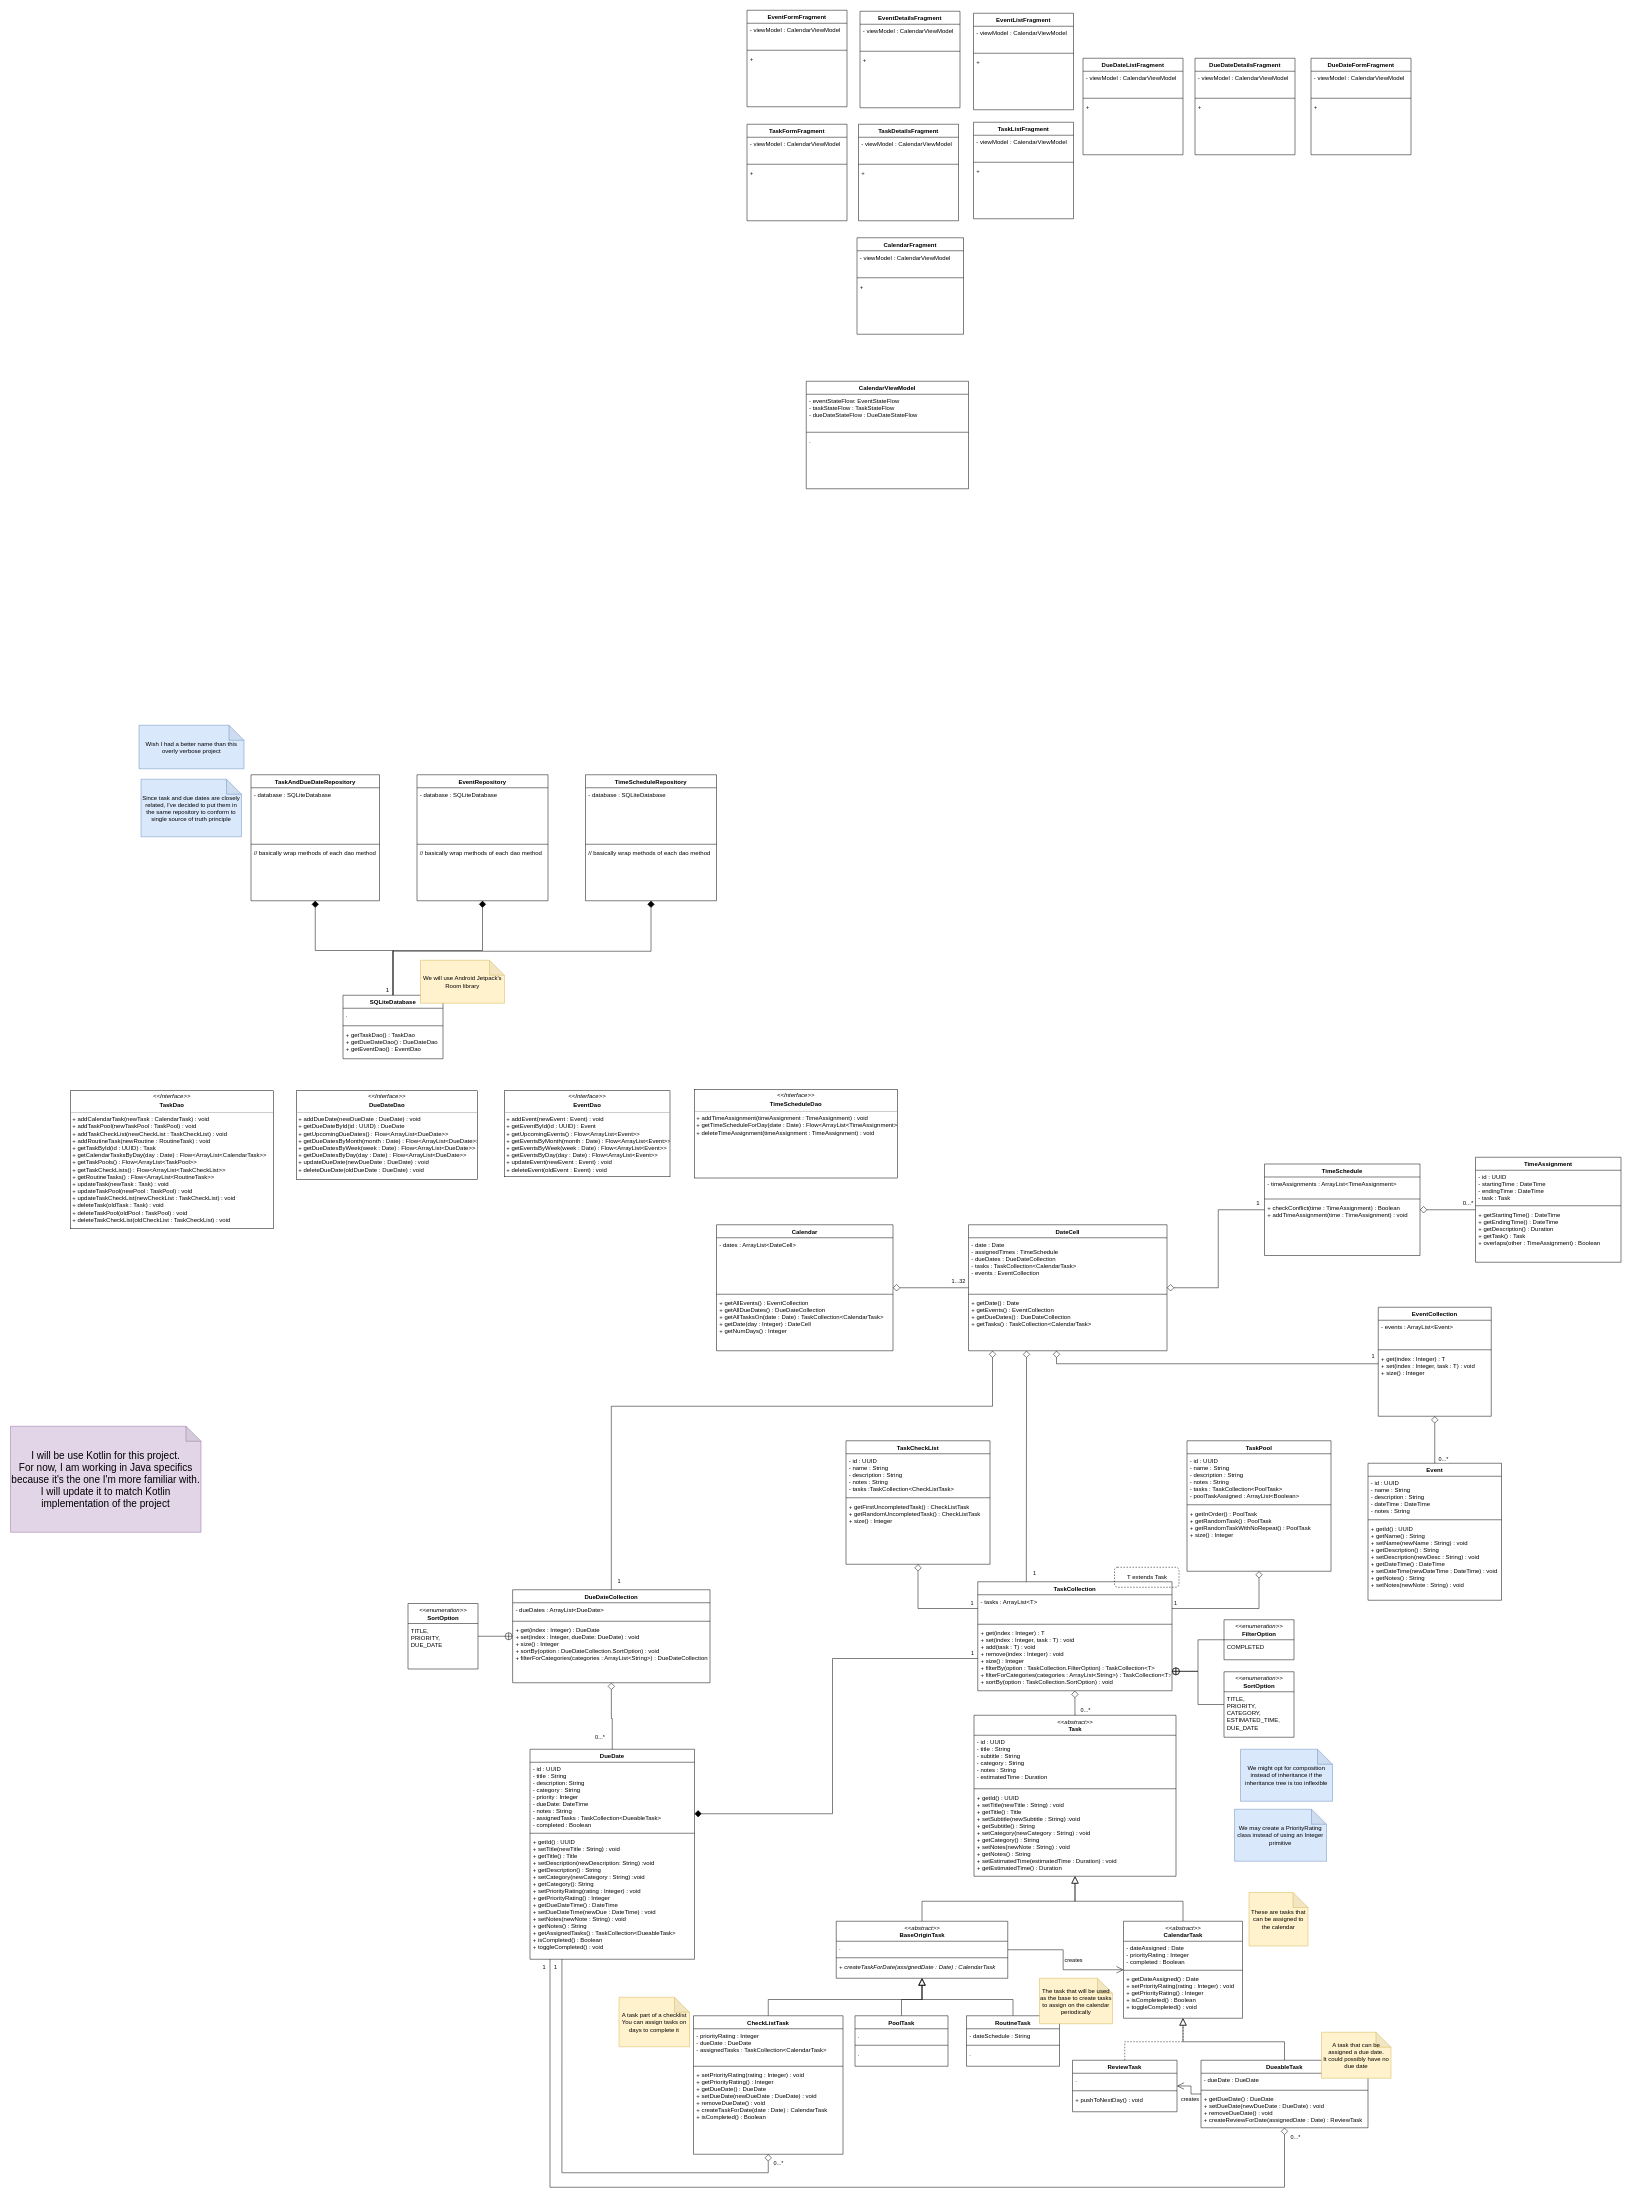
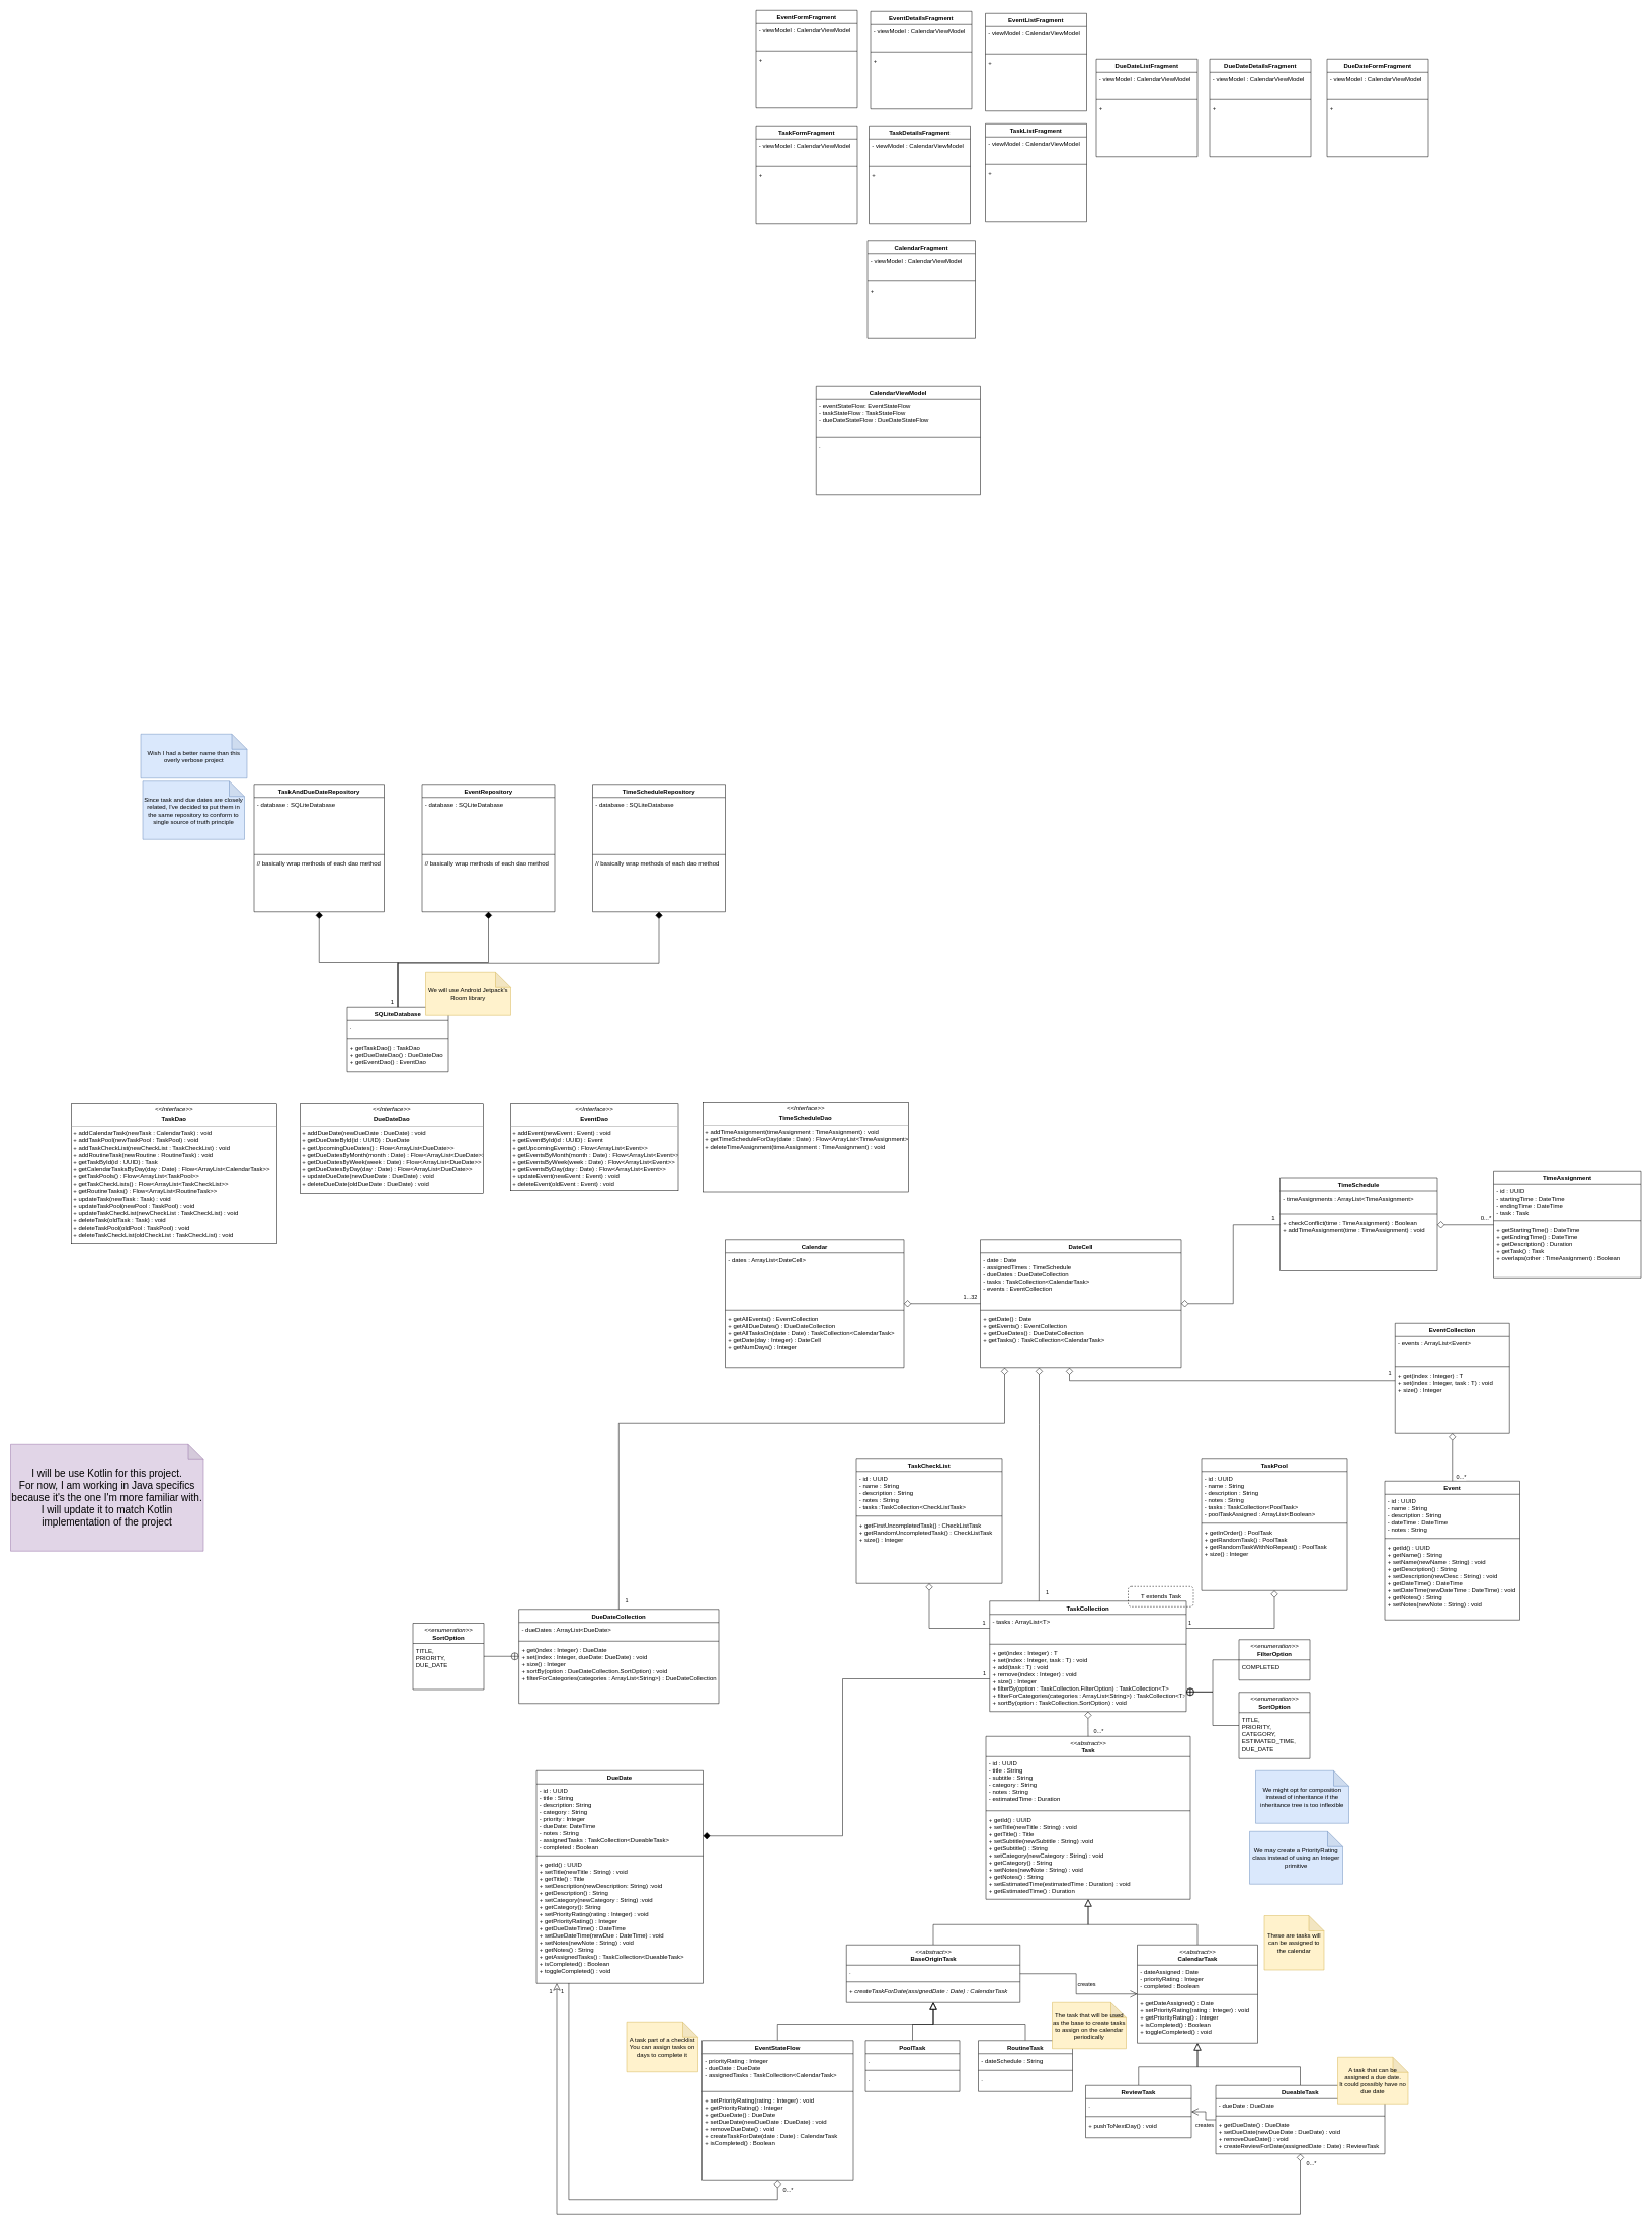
- <mxCell id="188" value="Since task and due dates are closely related, I've decided to put them in the same repository to conform to single source of truth principle" style="shape=note;whiteSpace=wrap;html=1;backgroundOutline=1;darkOpacity=0.05;startSize=40;fillColor=#dae8fc;strokeColor=#6c8ebf;" parent="1" vertex="1"><mxGeometry x="281" y="1558" width="201" height="115" as="geometry" /></mxCell>
+ <mxCell id="188" value="Since task and due dates are closely related, I've decided to put them in the same repository to conform to single source of truth principle" style="shape=note;whiteSpace=wrap;html=1;backgroundOutline=1;darkOpacity=0.05;startSize=40;fillColor=#dae8fc;strokeColor=#6c8ebf;" parent="1" vertex="1"><mxGeometry x="281" y="1543" width="201" height="115" as="geometry" /></mxCell>
- <mxCell id="26" style="edgeStyle=orthogonalEdgeStyle;rounded=0;orthogonalLoop=1;jettySize=auto;html=1;entryX=0.5;entryY=0;entryDx=0;entryDy=0;strokeWidth=1;startArrow=diamond;startFill=0;endArrow=none;endFill=0;startSize=12;" parent="1" source="29" target="15" edge="1"><mxGeometry relative="1" as="geometry" /></mxCell>
- <mxCell id="27" value="0...*" style="edgeLabel;html=1;align=center;verticalAlign=middle;resizable=0;points=[];" parent="26" vertex="1" connectable="0"><mxGeometry x="-0.245" y="2" relative="1" as="geometry"><mxPoint x="-25" y="57" as="offset" /></mxGeometry></mxCell>
- <mxCell id="137" value="These are tasks that can be assigned to the calendar" style="shape=note;whiteSpace=wrap;html=1;backgroundOutline=1;darkOpacity=0.05;startSize=40;fillColor=#fff2cc;strokeColor=#d6b656;" parent="1" vertex="1"><mxGeometry x="2497" y="3784.5" width="118" height="107" as="geometry" /></mxCell>
+ <mxCell id="137" value="These are tasks will can be assigned to the calendar" style="shape=note;whiteSpace=wrap;html=1;backgroundOutline=1;darkOpacity=0.05;startSize=40;fillColor=#fff2cc;strokeColor=#d6b656;" parent="1" vertex="1"><mxGeometry x="2497" y="3784.5" width="118" height="107" as="geometry" /></mxCell>
- <mxCell id="141" style="edgeStyle=orthogonalEdgeStyle;rounded=0;orthogonalLoop=1;jettySize=auto;html=1;startArrow=diamond;startFill=0;endArrow=none;endFill=0;startSize=12;endSize=12;" parent="1" source="144" target="15" edge="1"><mxGeometry relative="1" as="geometry"><Array as="points"><mxPoint x="2568" y="4374" /><mxPoint x="1099" y="4374" /></Array></mxGeometry></mxCell>
+ <mxCell id="141" style="edgeStyle=orthogonalEdgeStyle;rounded=0;orthogonalLoop=1;jettySize=auto;html=1;startArrow=diamond;startFill=0;endArrow=classic;endFill=0;startSize=12;endSize=12;" parent="1" source="144" target="15" edge="1"><mxGeometry relative="1" as="geometry"><Array as="points"><mxPoint x="2568" y="4374" /><mxPoint x="1099" y="4374" /></Array></mxGeometry></mxCell>
- <mxCell id="80" value="CheckListTask" style="swimlane;fontStyle=1;align=center;verticalAlign=top;childLayout=stackLayout;horizontal=1;startSize=26;horizontalStack=0;resizeParent=1;resizeParentMax=0;resizeLast=0;collapsible=1;marginBottom=0;" parent="1" vertex="1"><mxGeometry x="1386" y="4031" width="299" height="277" as="geometry" /></mxCell>
+ <mxCell id="80" value="EventStateFlow" style="swimlane;fontStyle=1;align=center;verticalAlign=top;childLayout=stackLayout;horizontal=1;startSize=26;horizontalStack=0;resizeParent=1;resizeParentMax=0;resizeLast=0;collapsible=1;marginBottom=0;" parent="1" vertex="1"><mxGeometry x="1386" y="4031" width="299" height="277" as="geometry" /></mxCell>
- <mxCell id="148" style="edgeStyle=orthogonalEdgeStyle;rounded=0;orthogonalLoop=1;jettySize=auto;html=1;startArrow=none;startFill=0;endArrow=block;endFill=0;startSize=40;endSize=12;dashed=1;" parent="1" source="149" target="126" edge="1"><mxGeometry relative="1" as="geometry" /></mxCell>
+ <mxCell id="148" style="edgeStyle=orthogonalEdgeStyle;rounded=0;orthogonalLoop=1;jettySize=auto;html=1;startArrow=none;startFill=0;endArrow=block;endFill=0;startSize=40;endSize=12;" parent="1" source="149" target="126" edge="1"><mxGeometry relative="1" as="geometry" /></mxCell>
